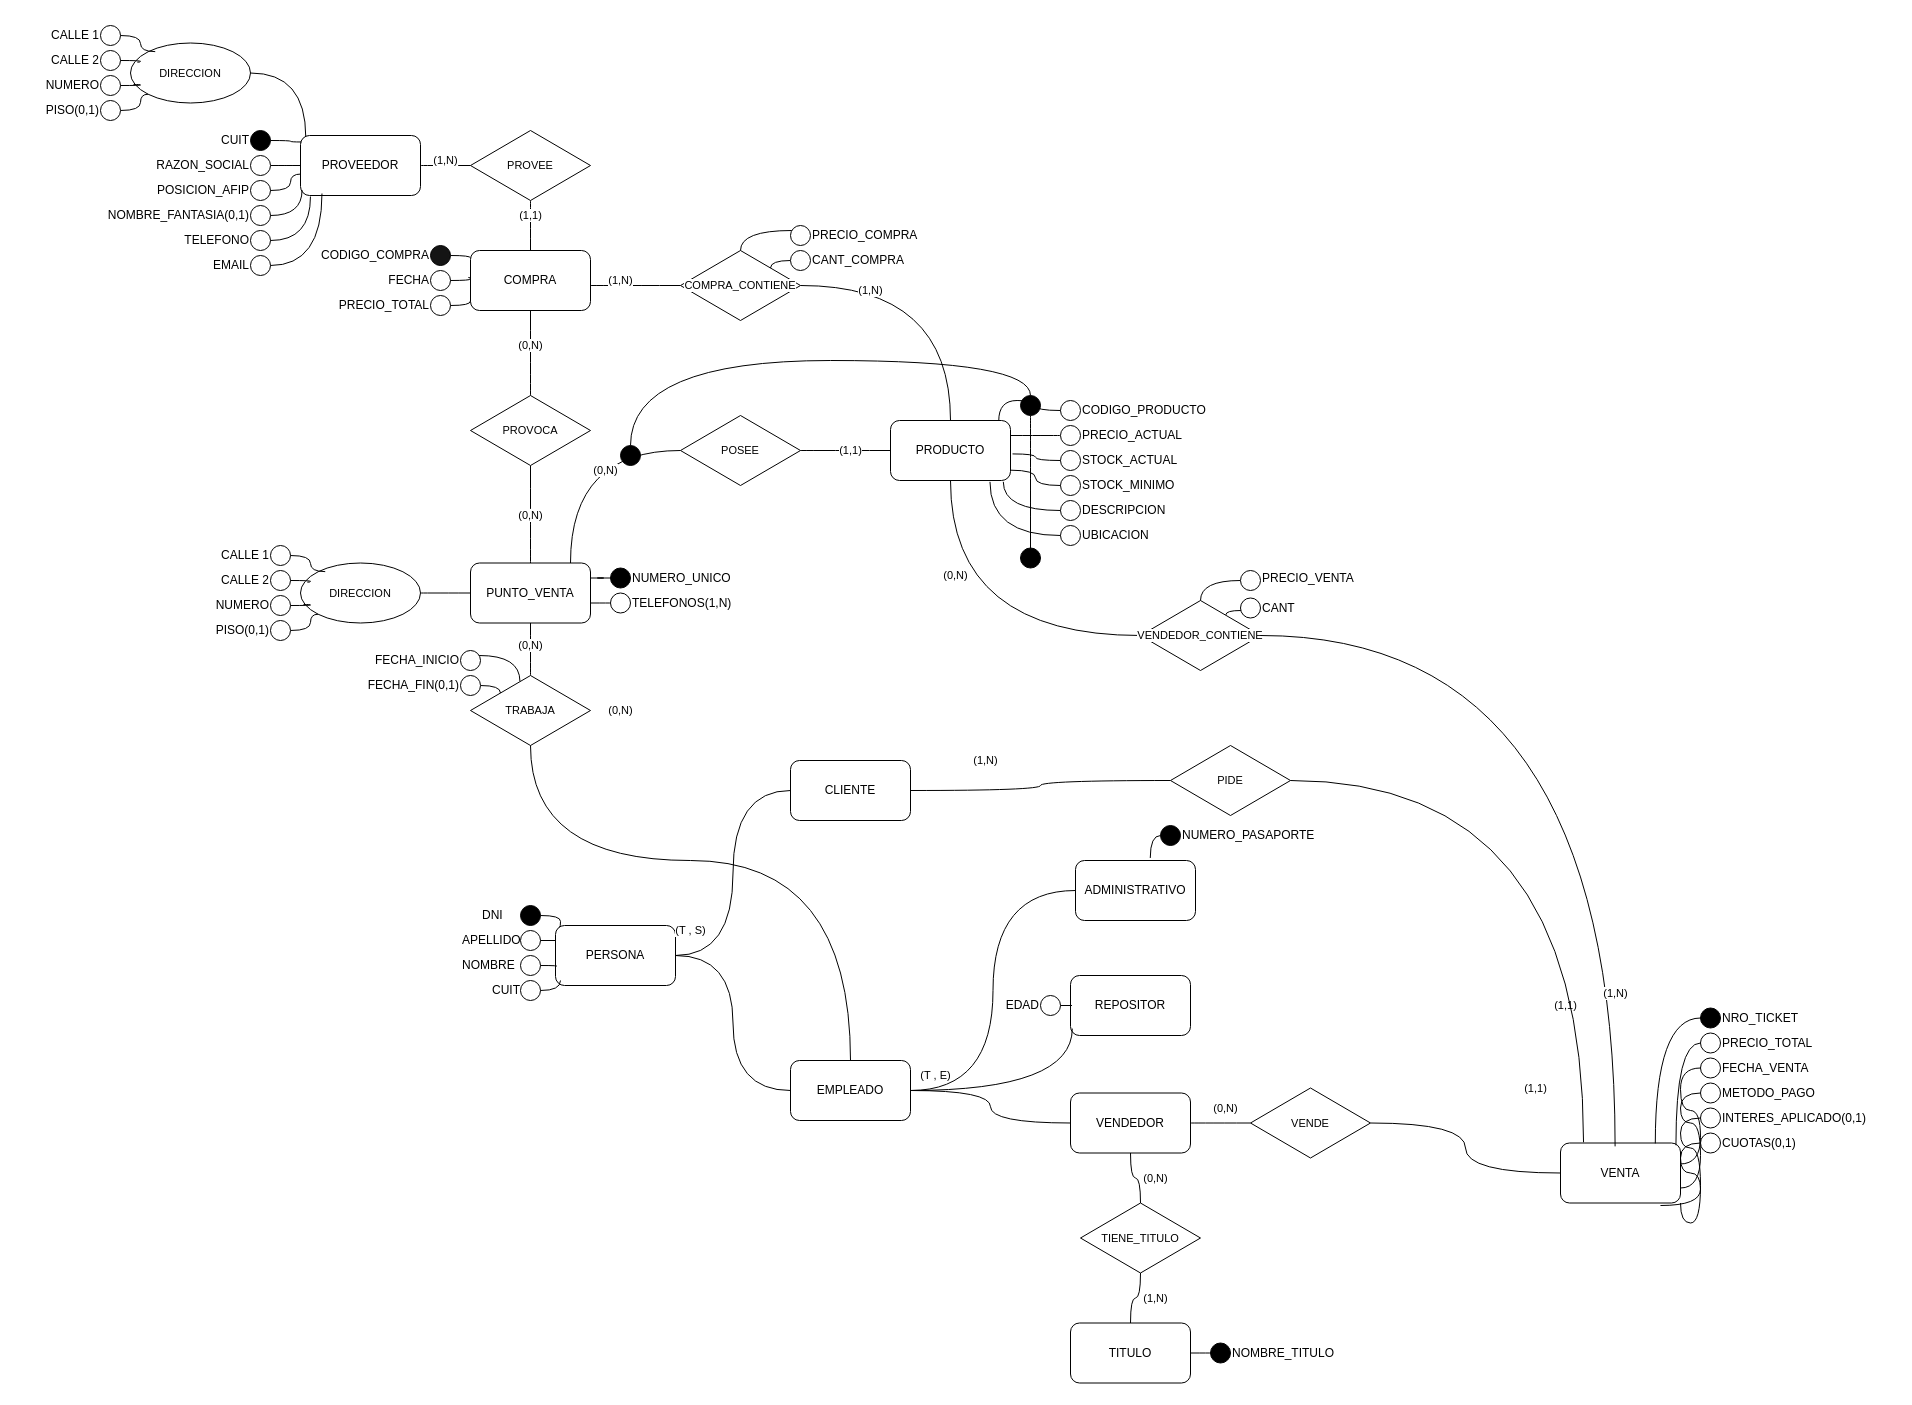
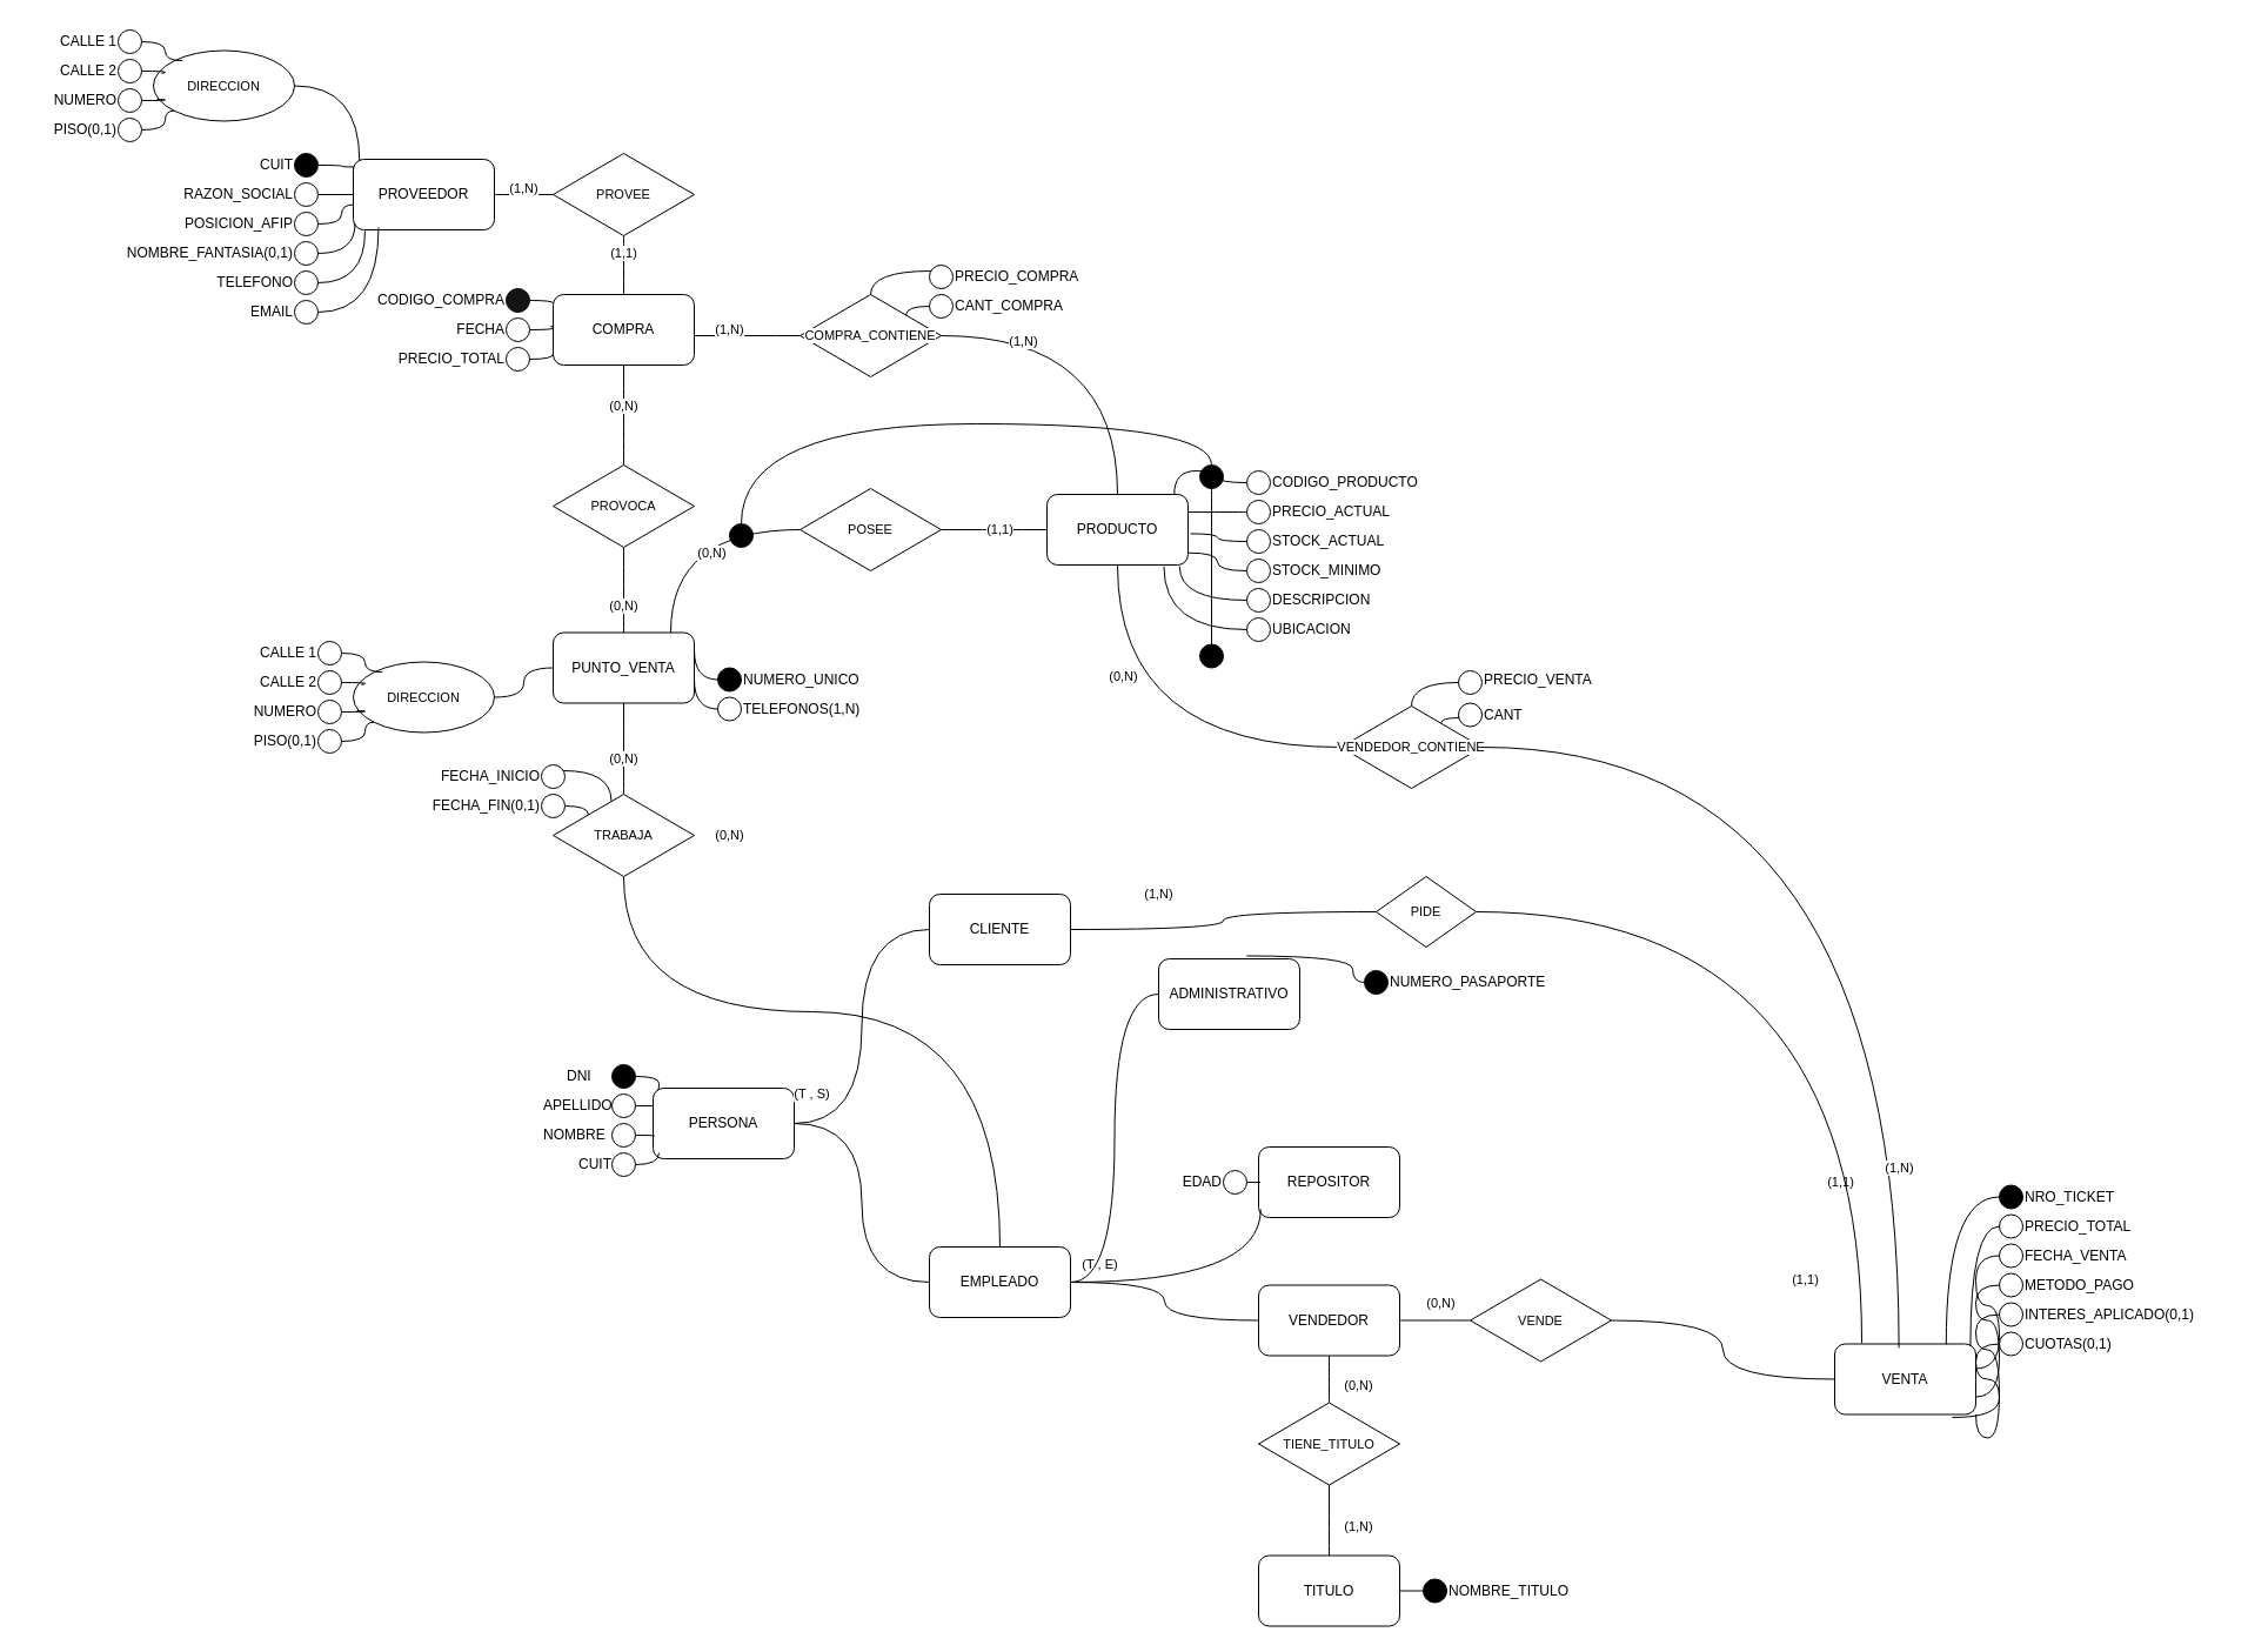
- <mxCell id="4" value="PUNTO_VENTA" style="rounded=1;whiteSpace=wrap;html=1;" parent="1" vertex="1"><mxGeometry x="470" y="562.5" width="120" height="60" as="geometry" /></mxCell>
+ <mxCell id="4" value="PUNTO_VENTA" style="rounded=1;whiteSpace=wrap;html=1;" parent="1" vertex="1"><mxGeometry x="470" y="537.5" width="120" height="60" as="geometry" /></mxCell>
- <mxCell id="203" value="PIDE" style="rhombus;whiteSpace=wrap;html=1;fontFamily=Helvetica;fontSize=11;fontColor=default;labelBackgroundColor=default;" vertex="1" parent="1"><mxGeometry x="1170" y="745" width="120" height="70" as="geometry" /></mxCell>
+ <mxCell id="203" value="PIDE" style="rhombus;whiteSpace=wrap;html=1;fontFamily=Helvetica;fontSize=11;fontColor=default;labelBackgroundColor=default;" vertex="1" parent="1"><mxGeometry x="1170" y="745" width="85" height="60" as="geometry" /></mxCell>
- <mxCell id="43" value="ADMINISTRATIVO" style="rounded=1;whiteSpace=wrap;html=1;" parent="1" vertex="1"><mxGeometry x="1075" y="860" width="120" height="60" as="geometry" /></mxCell>
+ <mxCell id="43" value="ADMINISTRATIVO" style="rounded=1;whiteSpace=wrap;html=1;" parent="1" vertex="1"><mxGeometry x="985" y="815" width="120" height="60" as="geometry" /></mxCell>
- <mxCell id="47" value="TIENE_TITULO" style="rhombus;whiteSpace=wrap;html=1;fontFamily=Helvetica;fontSize=11;fontColor=default;labelBackgroundColor=default;" parent="1" vertex="1"><mxGeometry x="1080" y="1202.5" width="120" height="70" as="geometry" /></mxCell>
+ <mxCell id="47" value="TIENE_TITULO" style="rhombus;whiteSpace=wrap;html=1;fontFamily=Helvetica;fontSize=11;fontColor=default;labelBackgroundColor=default;" parent="1" vertex="1"><mxGeometry x="1070" y="1192.5" width="120" height="70" as="geometry" /></mxCell>
